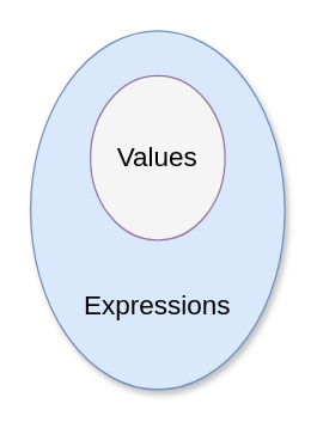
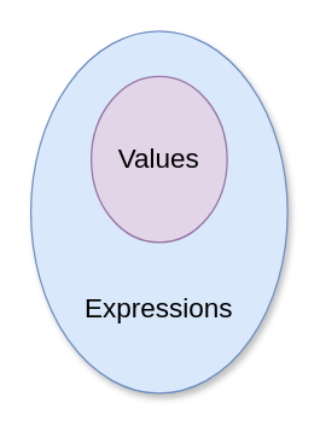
- <mxCell id="3" value="&lt;font style=&quot;font-size: 18px&quot;&gt;Values&lt;/font&gt;" style="ellipse;whiteSpace=wrap;html=1;fillColor=#f5f5f5;strokeColor=#9673a6;" vertex="1" parent="1"><mxGeometry x="60" y="50" width="90" height="110" as="geometry" /></mxCell>
+ <mxCell id="3" value="&lt;font style=&quot;font-size: 18px&quot;&gt;Values&lt;/font&gt;" style="ellipse;whiteSpace=wrap;html=1;fillColor=#e1d5e7;strokeColor=#9673a6;" vertex="1" parent="1"><mxGeometry x="60" y="50" width="90" height="110" as="geometry" /></mxCell>
